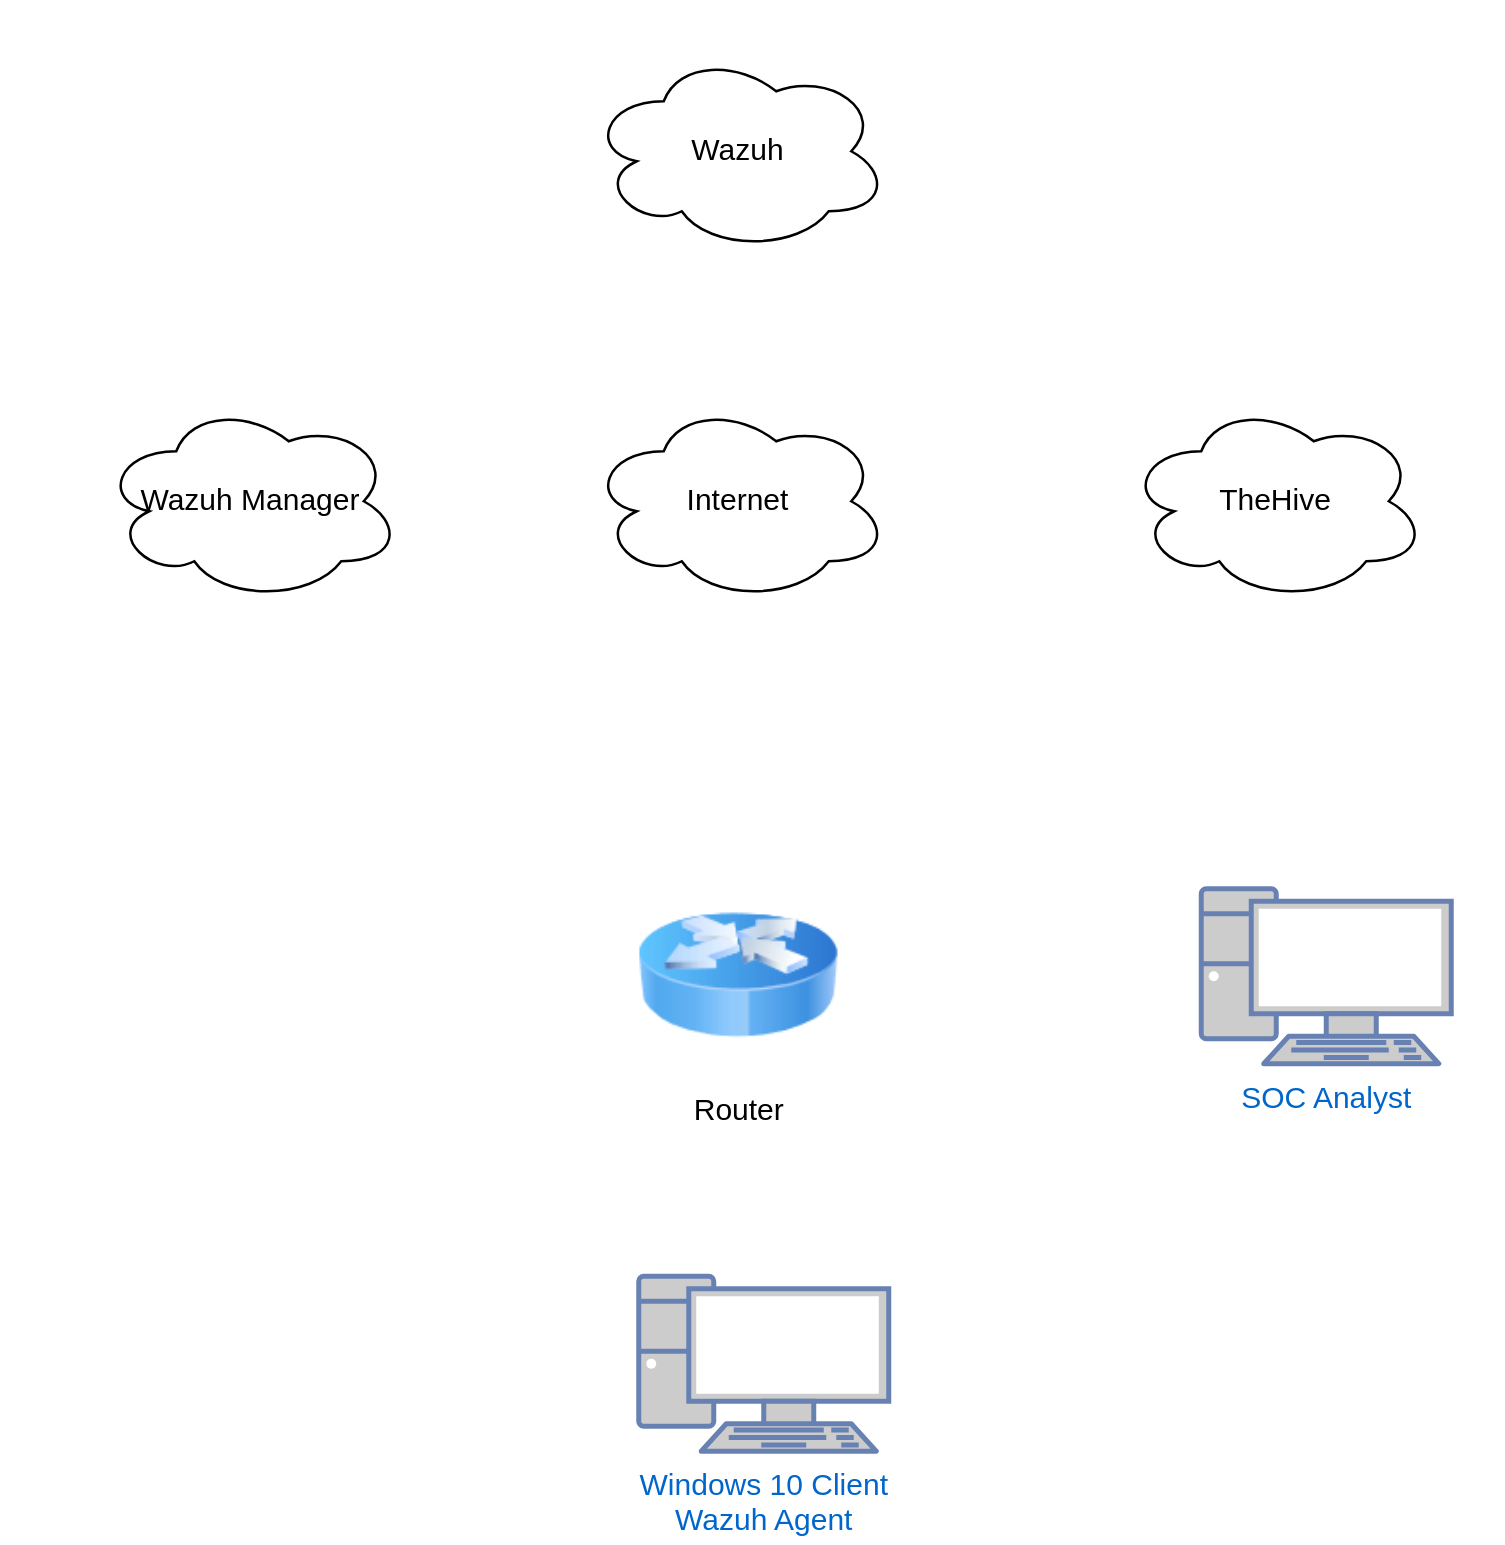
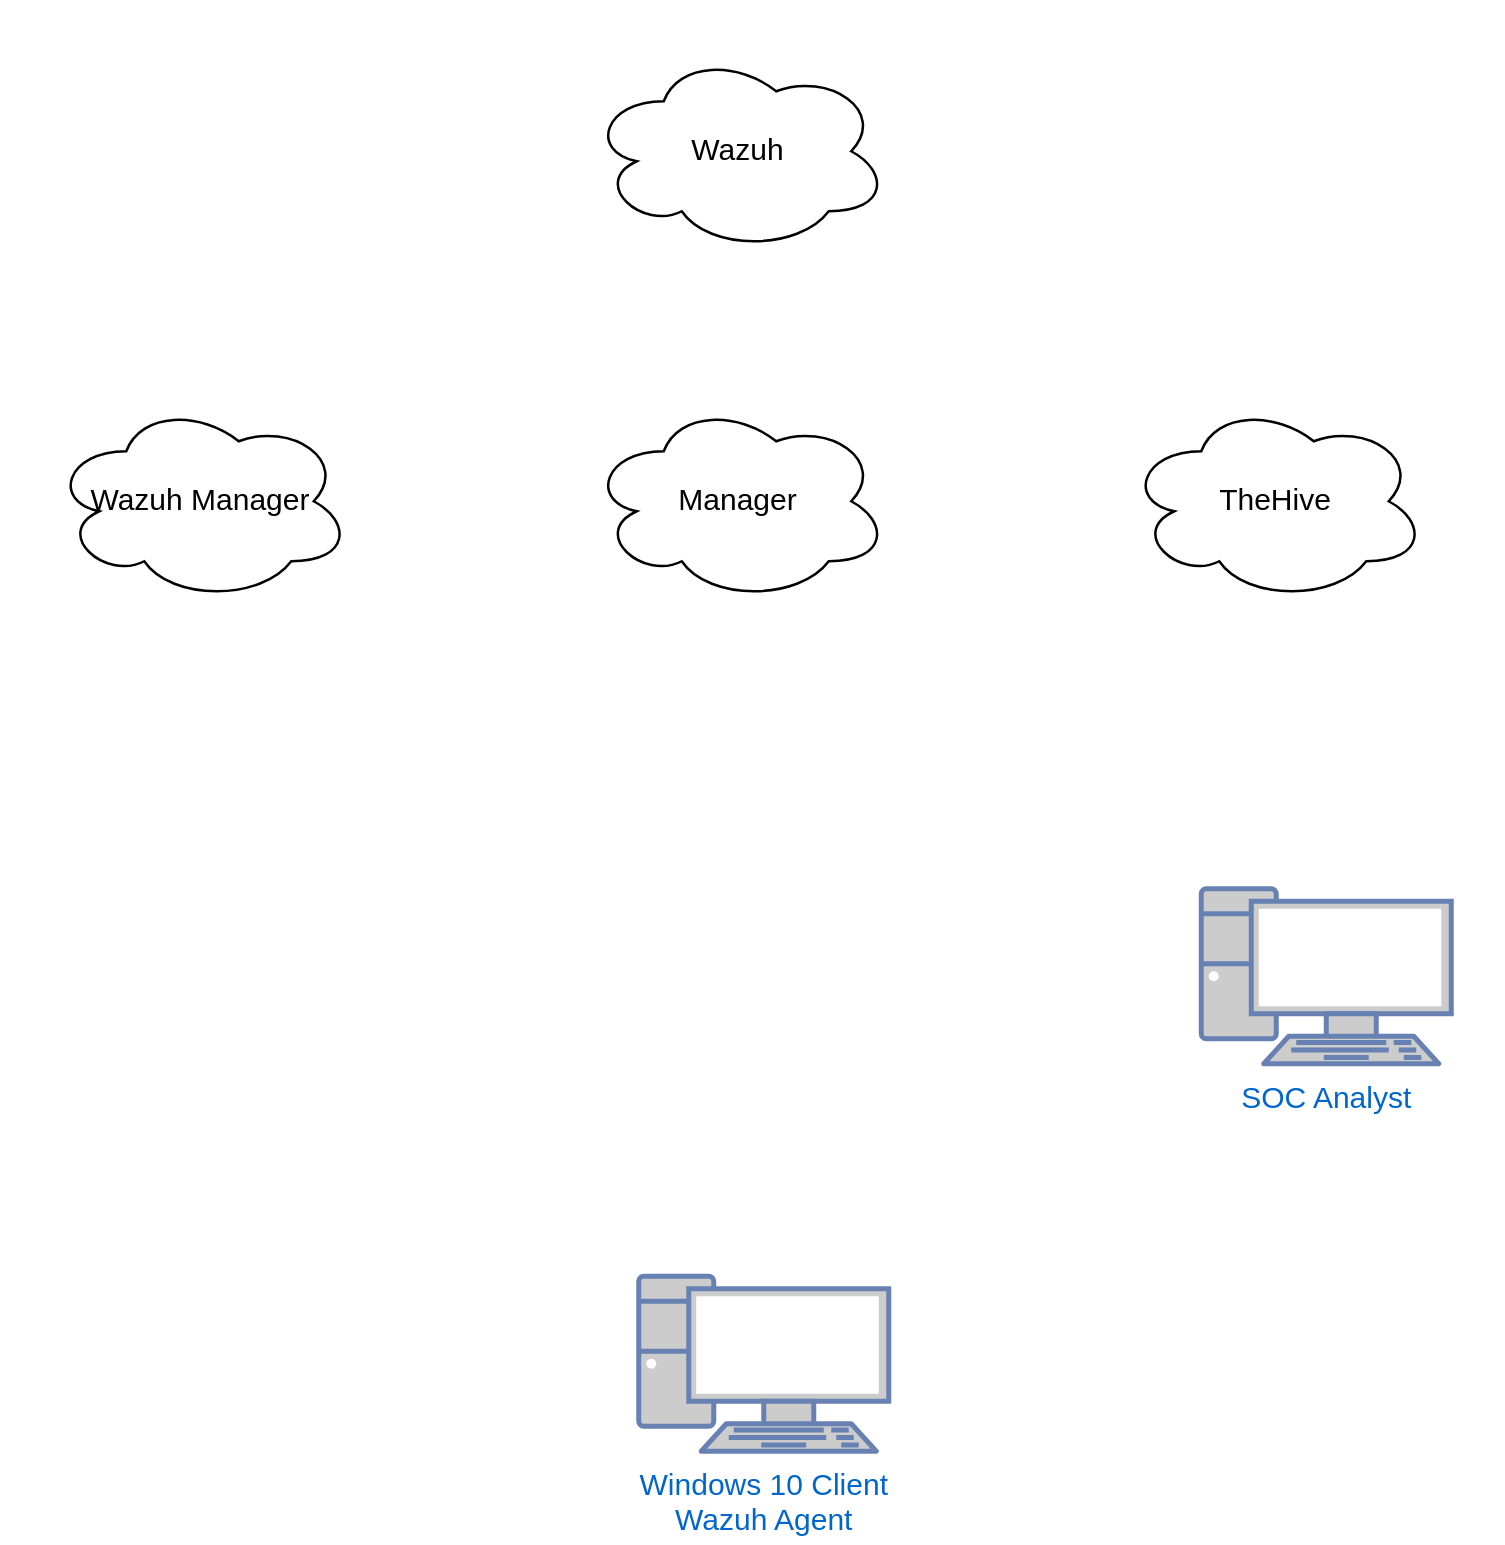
- <mxCell id="4" value="Wazuh Manager" style="ellipse;shape=cloud;whiteSpace=wrap;html=1;" vertex="1" parent="1"><mxGeometry x="40" y="160" width="120" height="80" as="geometry" /></mxCell>
+ <mxCell id="4" value="Wazuh Manager" style="ellipse;shape=cloud;whiteSpace=wrap;html=1;" vertex="1" parent="1"><mxGeometry x="20" y="160" width="120" height="80" as="geometry" /></mxCell>
- <mxCell id="5" value="Internet" style="ellipse;shape=cloud;whiteSpace=wrap;html=1;" vertex="1" parent="1"><mxGeometry x="235" y="160" width="120" height="80" as="geometry" /></mxCell>
+ <mxCell id="5" value="Manager" style="ellipse;shape=cloud;whiteSpace=wrap;html=1;" vertex="1" parent="1"><mxGeometry x="235" y="160" width="120" height="80" as="geometry" /></mxCell>
- <mxCell id="3" value="Router" style="image;html=1;image=img/lib/clip_art/networking/Router_Icon_128x128.png" vertex="1" parent="1"><mxGeometry x="255" y="350" width="80" height="80" as="geometry" /></mxCell>
